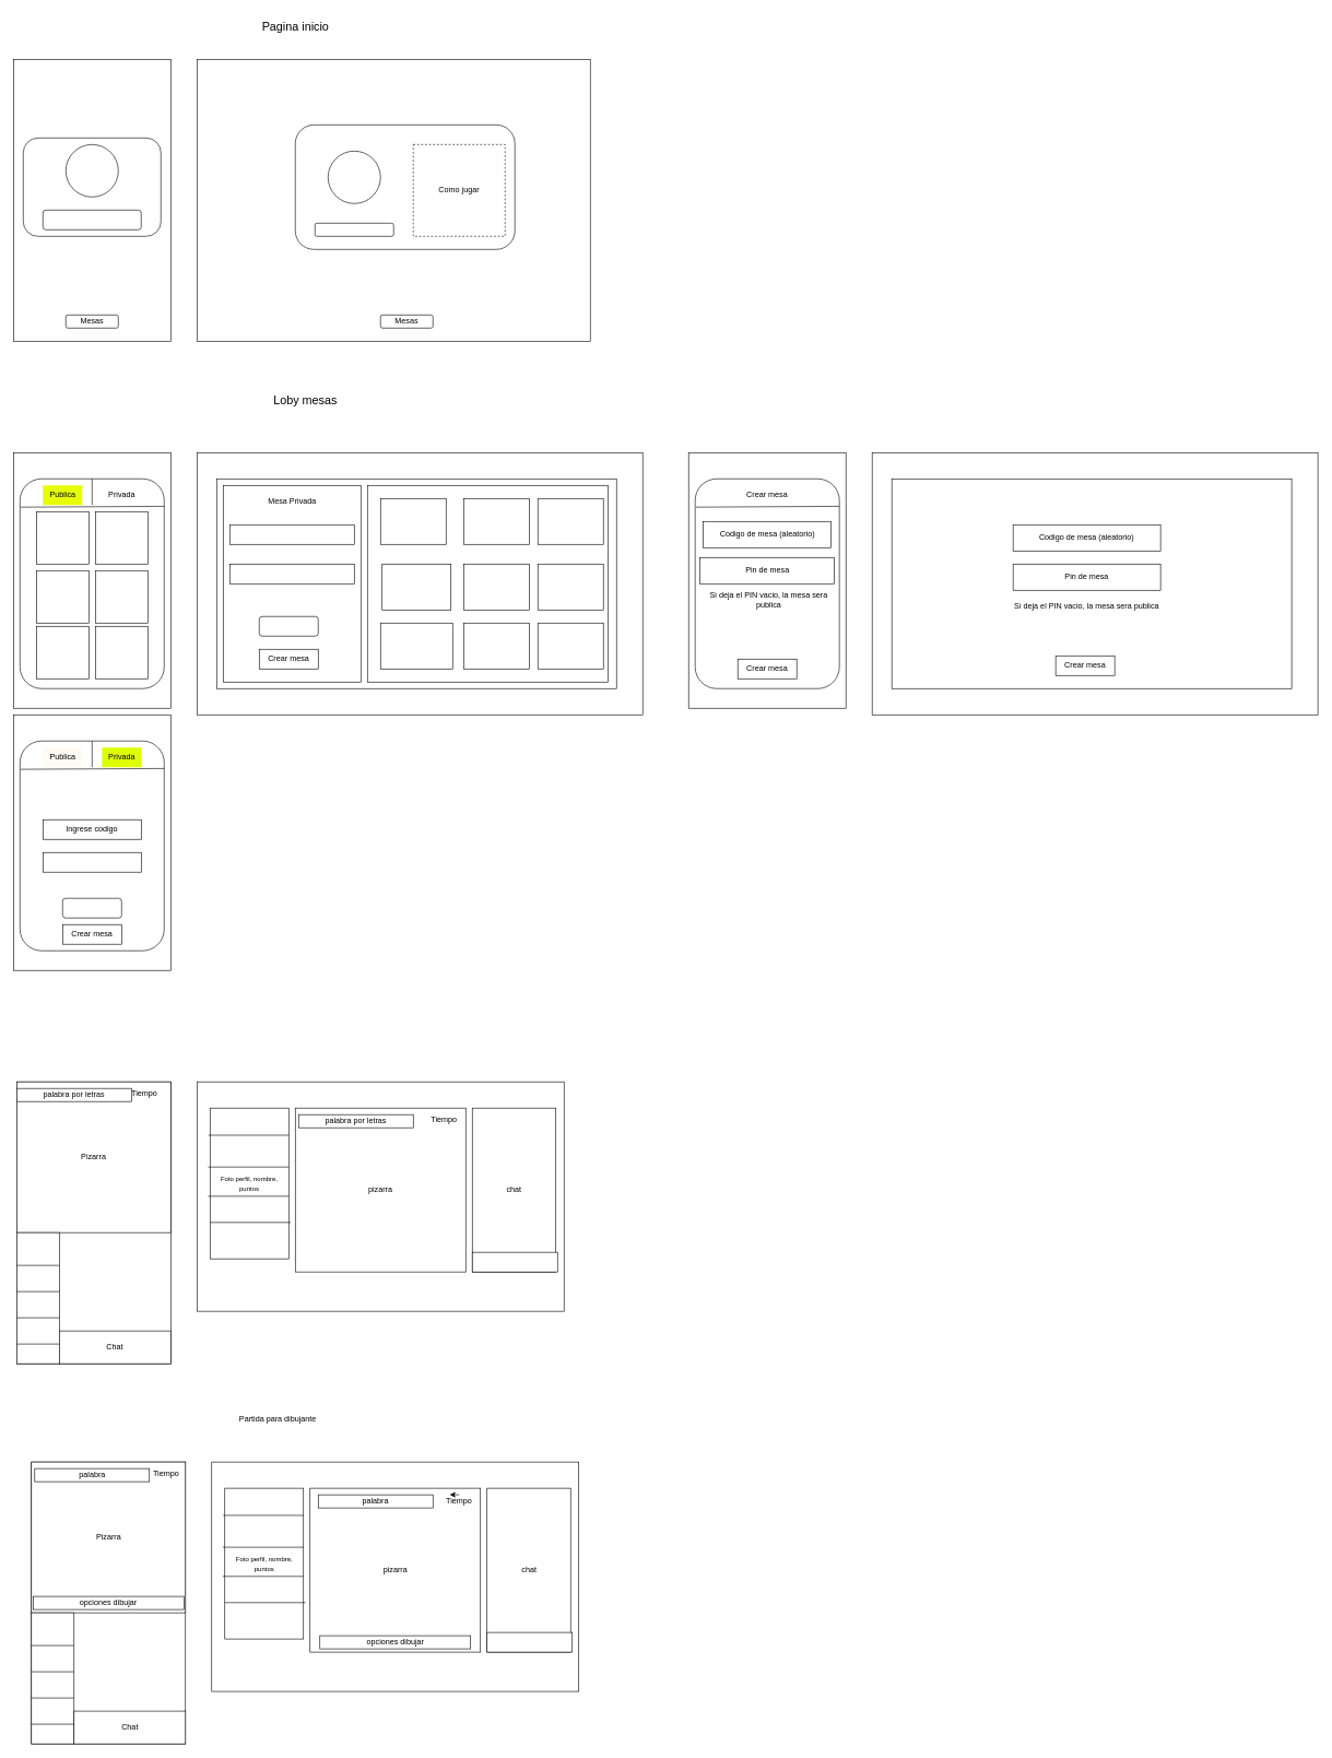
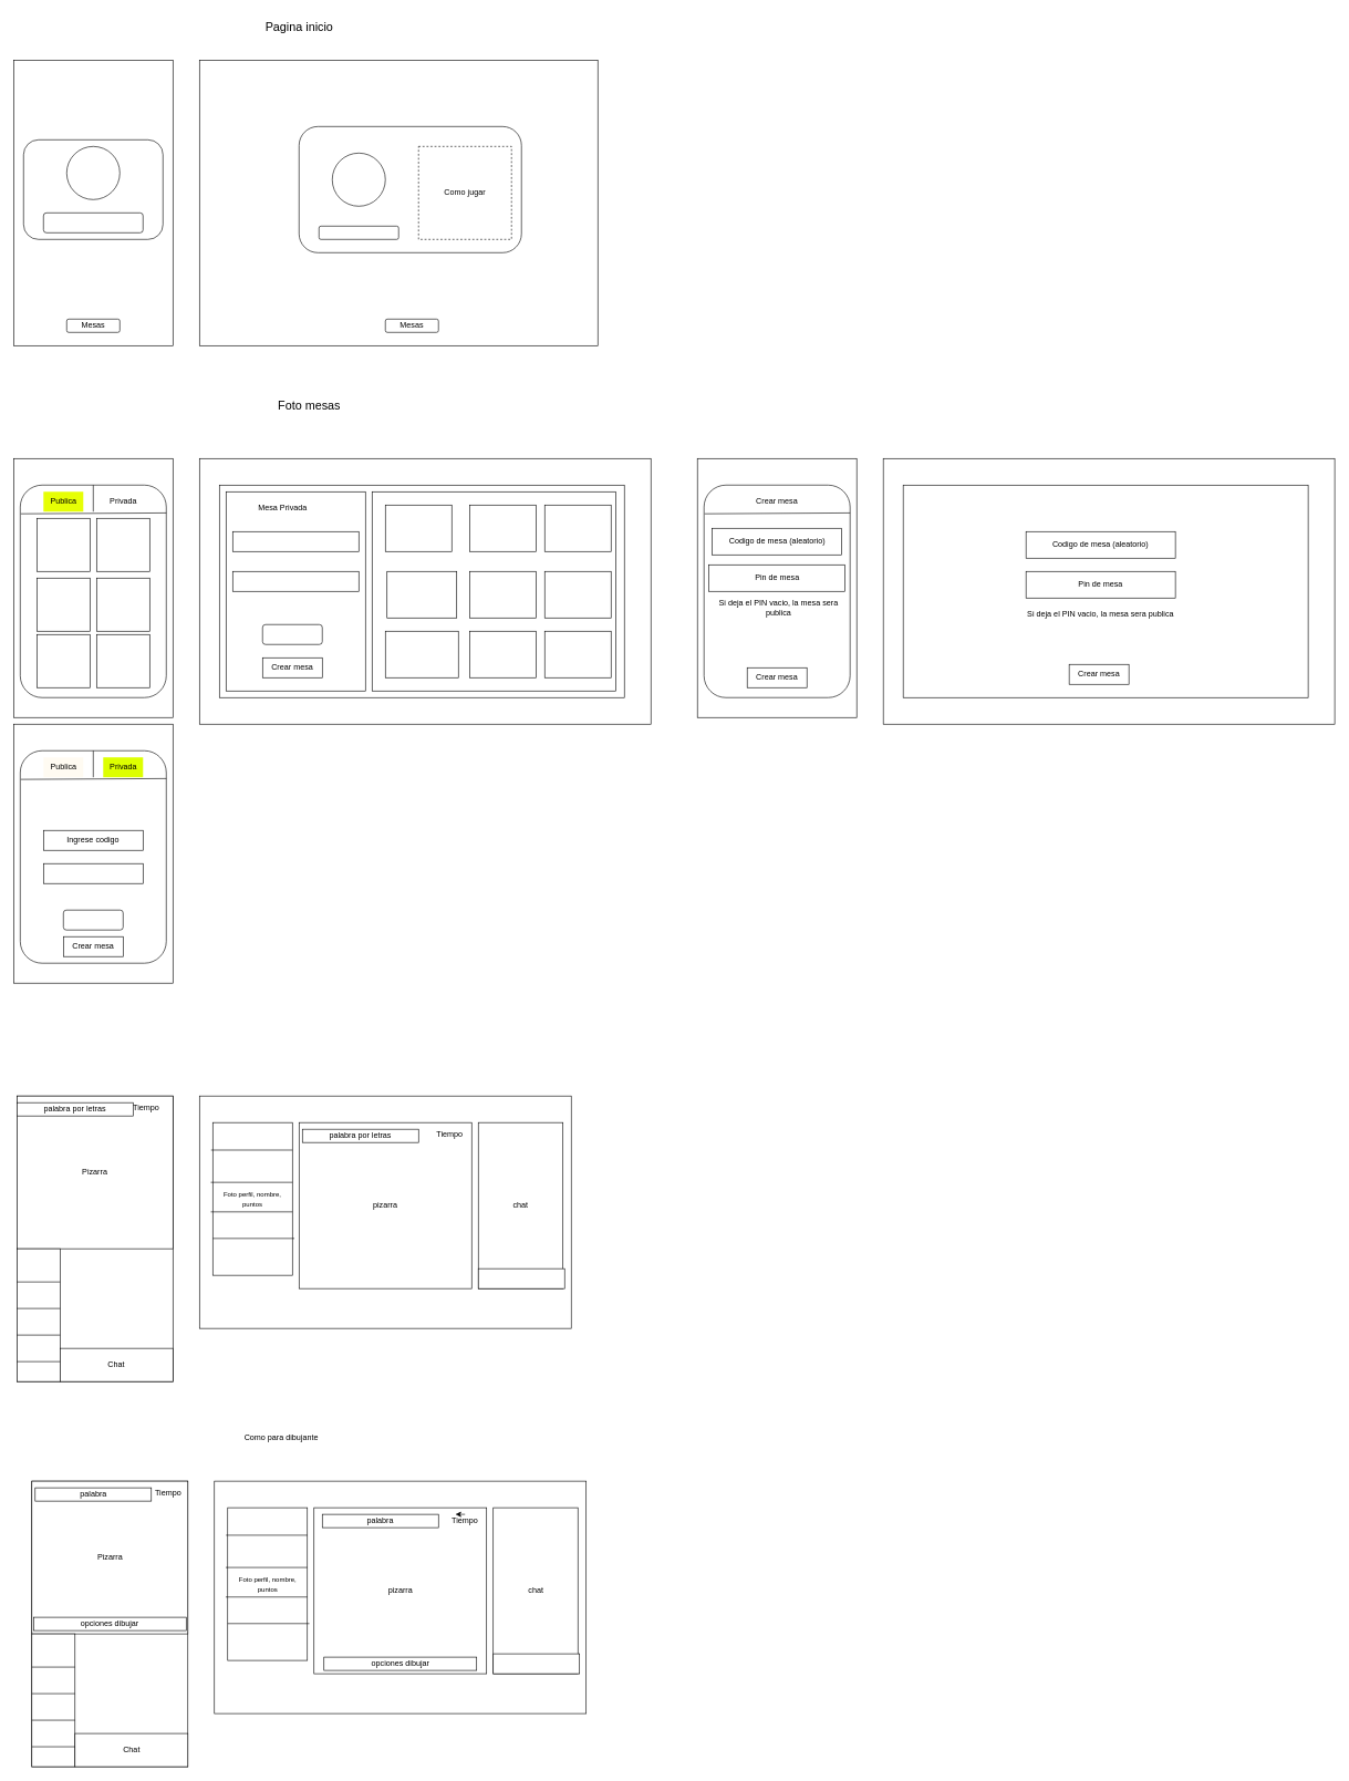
- <mxCell id="14" value="&lt;font style=&quot;font-size: 18px;&quot;&gt;Loby mesas&lt;/font&gt;" style="text;html=1;align=center;verticalAlign=middle;resizable=0;points=[];autosize=1;strokeColor=none;fillColor=none;" vertex="1" parent="1"><mxGeometry x="405" y="590" width="120" height="40" as="geometry" /></mxCell>
+ <mxCell id="14" value="&lt;font style=&quot;font-size: 18px;&quot;&gt;Foto mesas&lt;/font&gt;" style="text;html=1;align=center;verticalAlign=middle;resizable=0;points=[];autosize=1;strokeColor=none;fillColor=none;" vertex="1" parent="1"><mxGeometry x="405" y="590" width="120" height="40" as="geometry" /></mxCell>
- <mxCell id="50" value="Mesa Privada" style="text;html=1;align=center;verticalAlign=middle;whiteSpace=wrap;rounded=0;" vertex="1" parent="1"><mxGeometry x="392.5" y="750" width="105" height="30" as="geometry" /></mxCell>
+ <mxCell id="50" value="Mesa Privada" style="text;html=1;align=center;verticalAlign=middle;whiteSpace=wrap;rounded=0;" vertex="1" parent="1"><mxGeometry x="372.5" y="750" width="105" height="30" as="geometry" /></mxCell>
- <mxCell id="71" value="Partida para dibujante" style="text;html=1;align=center;verticalAlign=middle;resizable=0;points=[];autosize=1;strokeColor=none;fillColor=none;" vertex="1" parent="1"><mxGeometry x="352.5" y="2150" width="140" height="30" as="geometry" /></mxCell>
+ <mxCell id="71" value="Como para dibujante" style="text;html=1;align=center;verticalAlign=middle;resizable=0;points=[];autosize=1;strokeColor=none;fillColor=none;" vertex="1" parent="1"><mxGeometry x="352.5" y="2150" width="140" height="30" as="geometry" /></mxCell>
